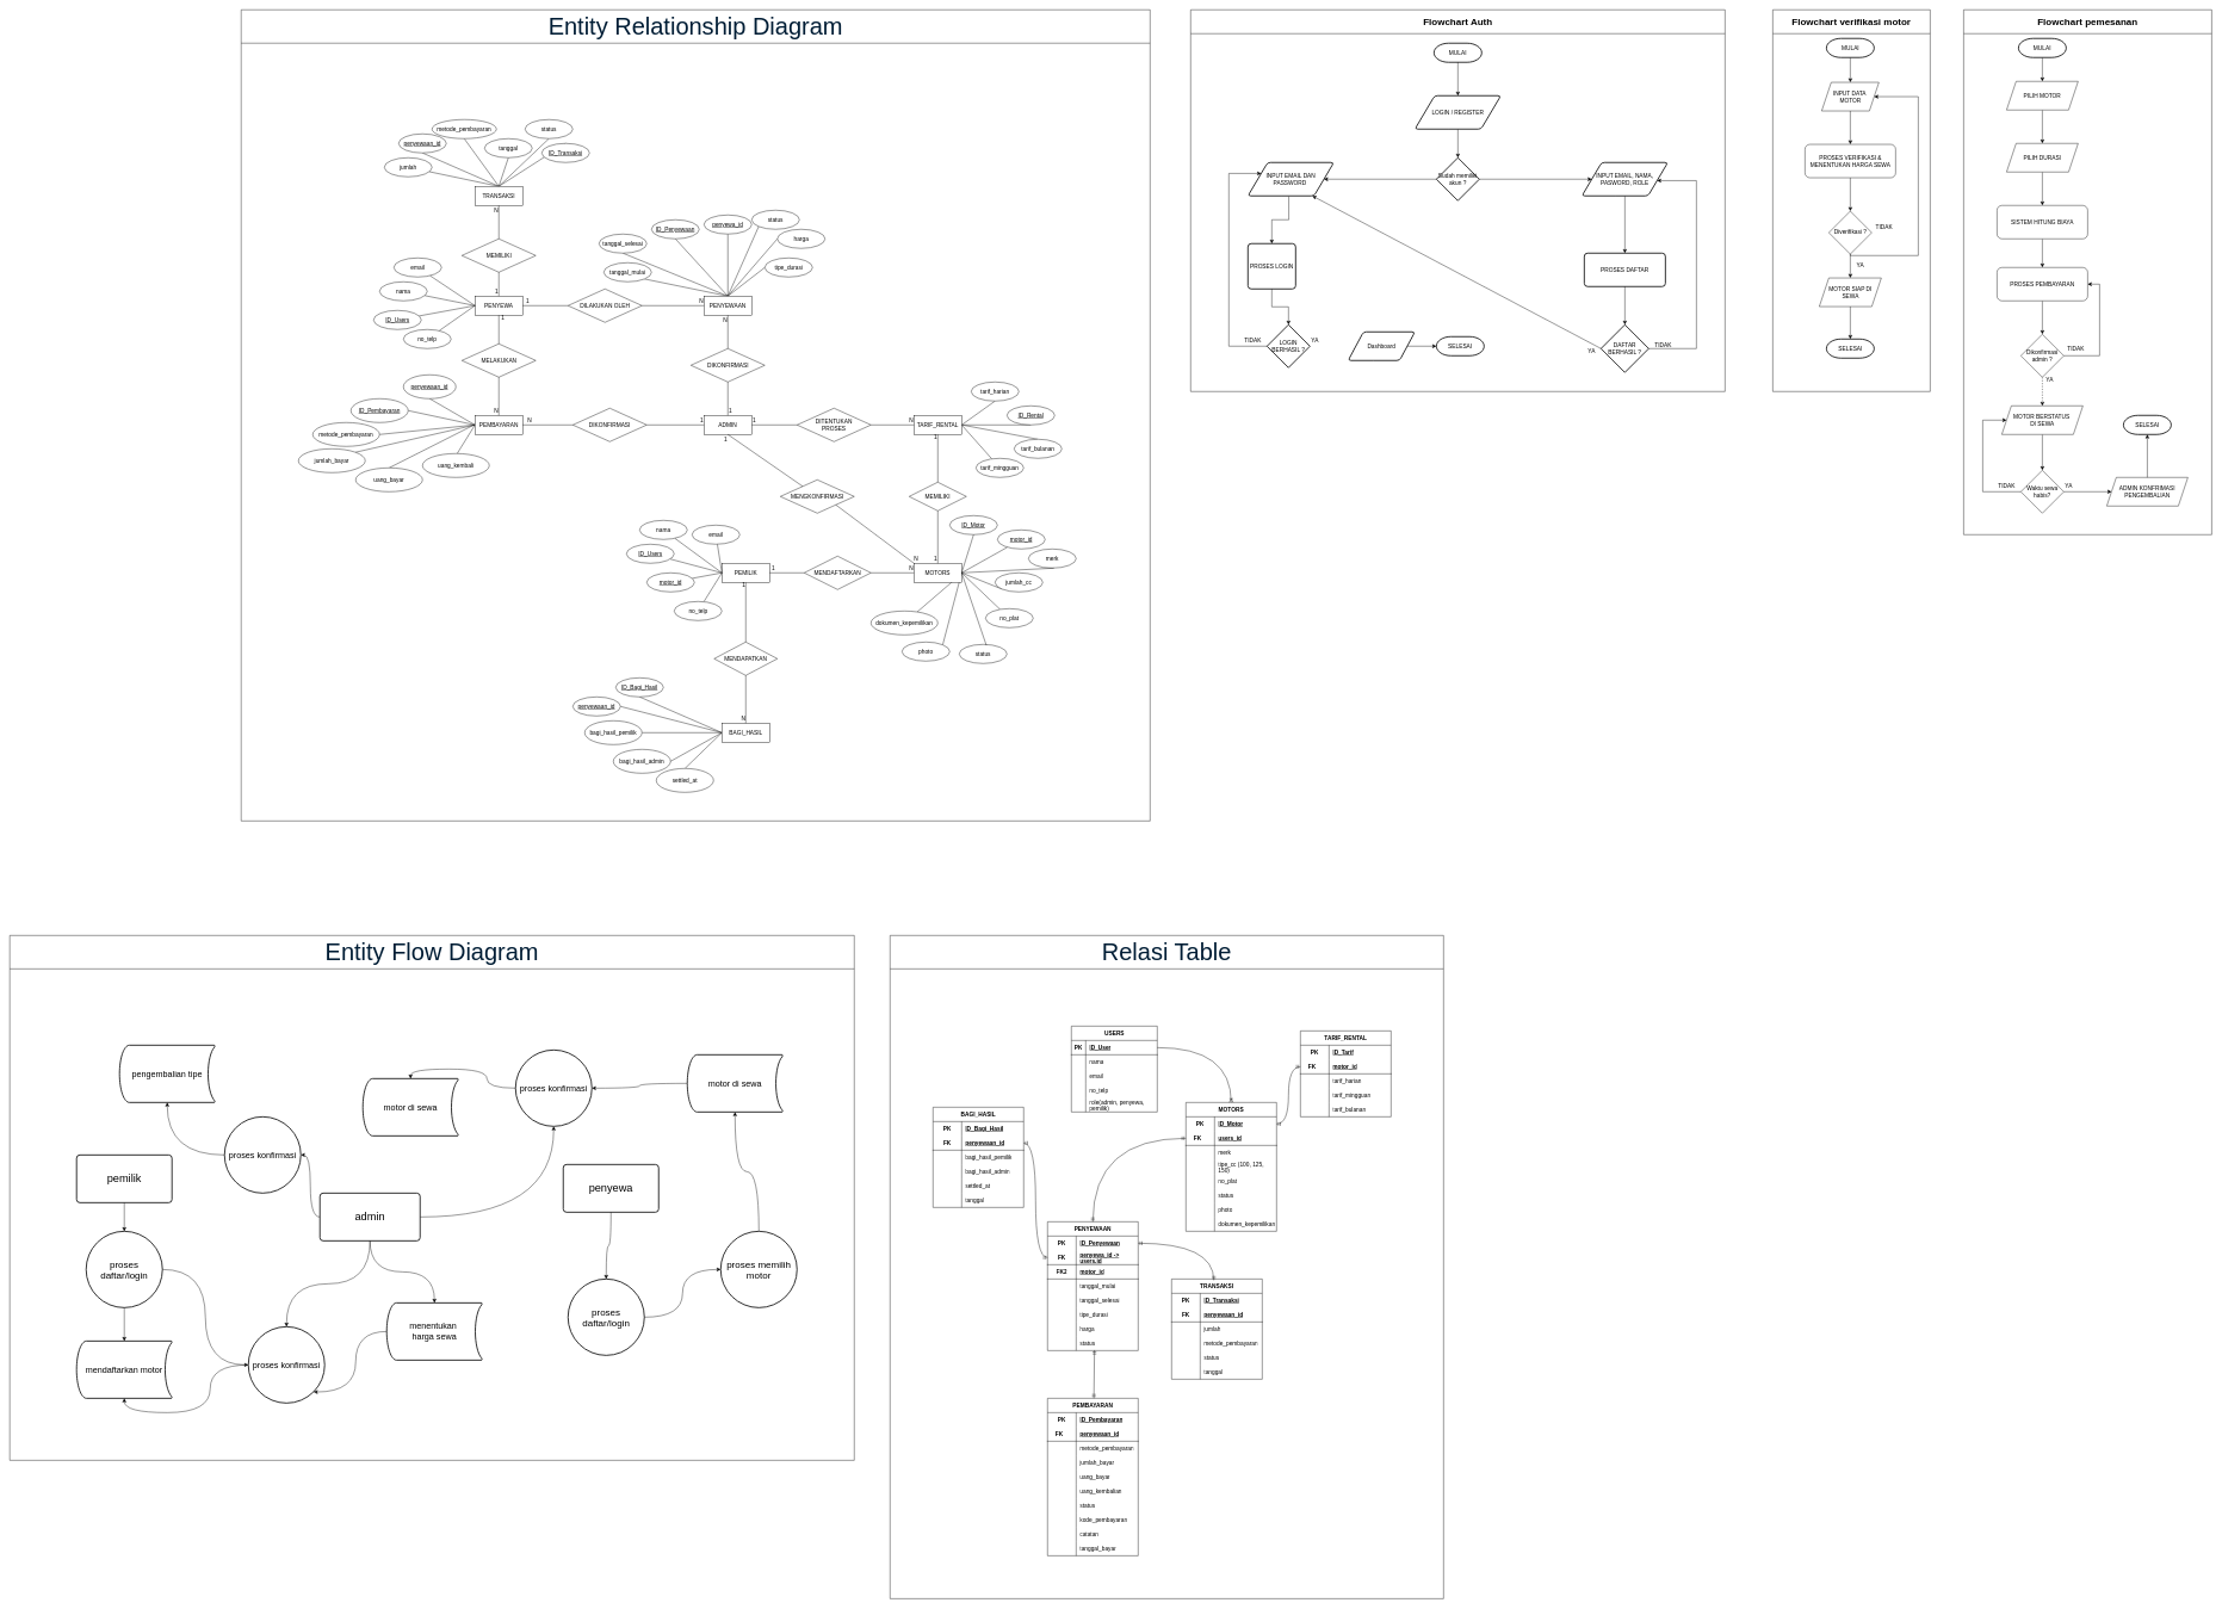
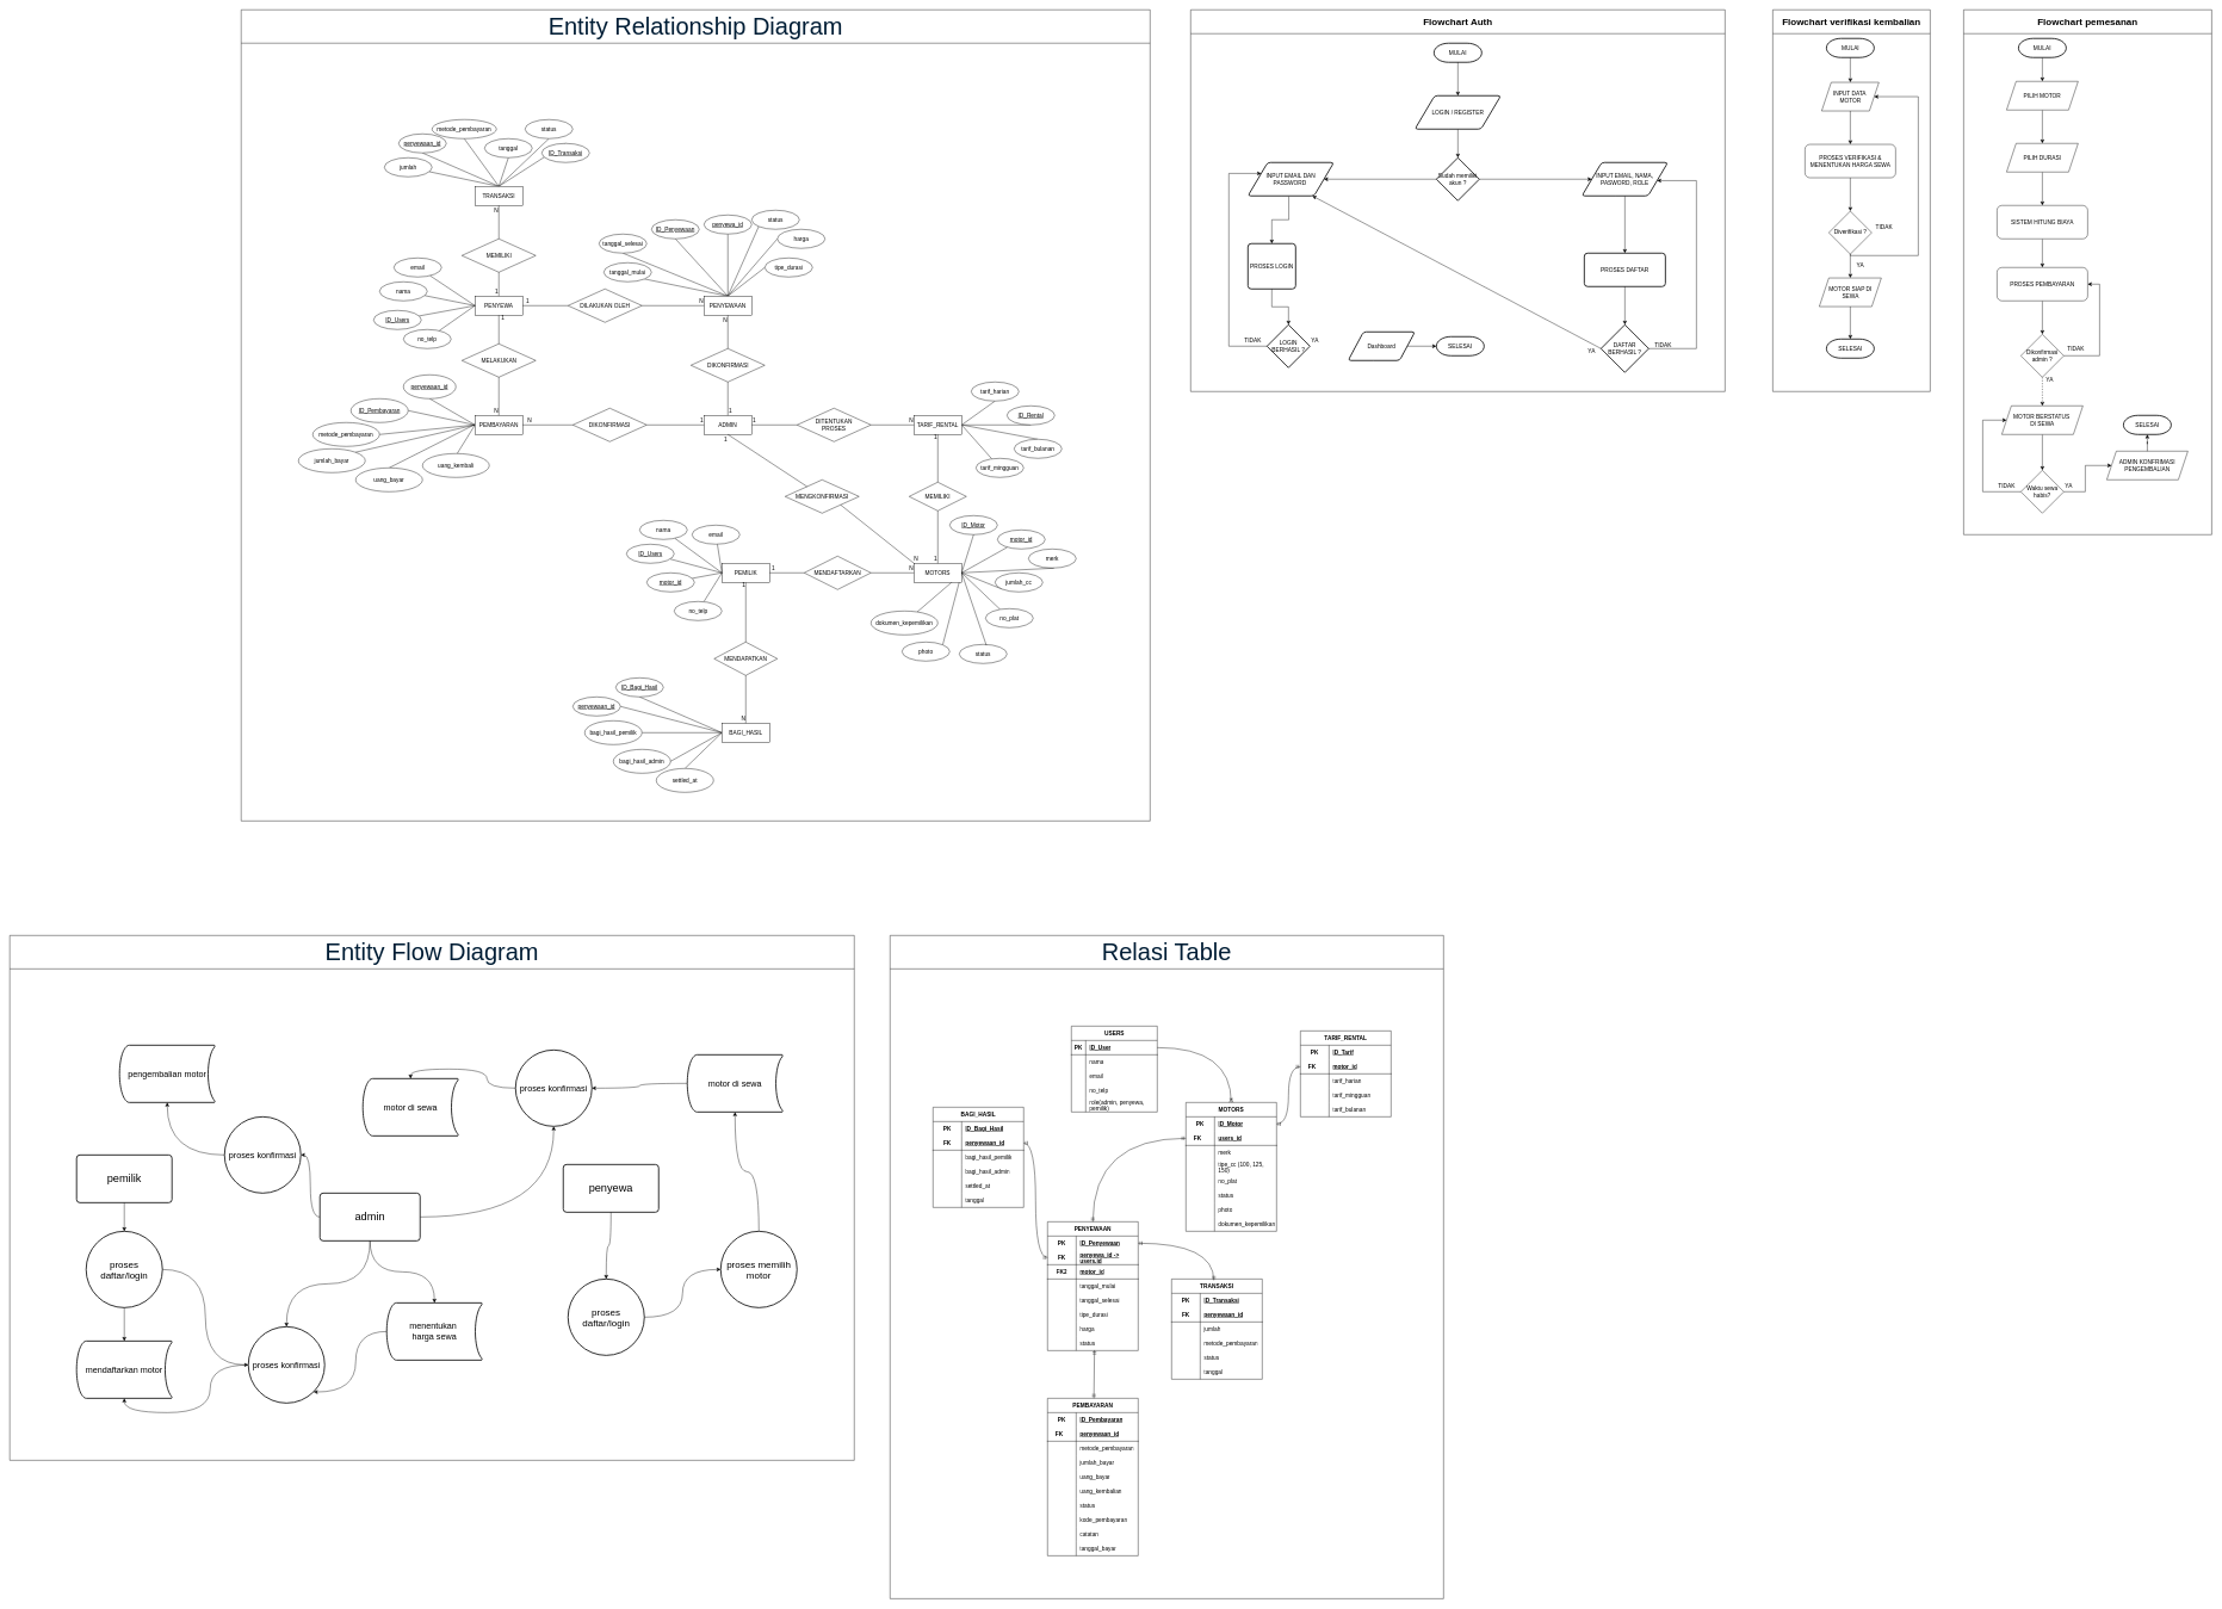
- <mxCell id="368" value="&lt;font style=&quot;font-size: 20px;&quot;&gt;Flowchart verifikasi motor&lt;/font&gt;" style="swimlane;whiteSpace=wrap;html=1;startSize=50;" vertex="1" parent="1"><mxGeometry x="3715" y="20" width="330" height="800" as="geometry" /></mxCell>
+ <mxCell id="368" value="&lt;font style=&quot;font-size: 20px;&quot;&gt;Flowchart verifikasi kembalian&lt;/font&gt;" style="swimlane;whiteSpace=wrap;html=1;startSize=50;" vertex="1" parent="1"><mxGeometry x="3715" y="20" width="330" height="800" as="geometry" /></mxCell>
- <mxCell id="405" value="ADMIN KONFRIMASI PENGEMBALIAN" style="shape=parallelogram;perimeter=parallelogramPerimeter;whiteSpace=wrap;html=1;fixedSize=1;" vertex="1" parent="1"><mxGeometry x="4415" y="1000" width="170" height="60" as="geometry" /></mxCell>
+ <mxCell id="405" value="ADMIN KONFRIMASI PENGEMBALIAN" style="shape=parallelogram;perimeter=parallelogramPerimeter;whiteSpace=wrap;html=1;fixedSize=1;" vertex="1" parent="1"><mxGeometry x="4415" y="945" width="170" height="60" as="geometry" /></mxCell>
- <mxCell id="307" value="MENGKONFIRMASI" style="shape=rhombus;perimeter=rhombusPerimeter;whiteSpace=wrap;html=1;align=center;" vertex="1" parent="1"><mxGeometry x="1635" y="1005" width="155" height="70" as="geometry" /></mxCell>
+ <mxCell id="307" value="MENGKONFIRMASI" style="shape=rhombus;perimeter=rhombusPerimeter;whiteSpace=wrap;html=1;align=center;" vertex="1" parent="1"><mxGeometry x="1645" y="1005" width="155" height="70" as="geometry" /></mxCell>
- <mxCell id="152" value="pengembalian tipe" style="strokeWidth=2;html=1;shape=mxgraph.flowchart.stored_data;whiteSpace=wrap;fontSize=18;" parent="1" vertex="1"><mxGeometry x="250" y="2190" width="200" height="120" as="geometry" /></mxCell>
+ <mxCell id="152" value="pengembalian motor" style="strokeWidth=2;html=1;shape=mxgraph.flowchart.stored_data;whiteSpace=wrap;fontSize=18;" parent="1" vertex="1"><mxGeometry x="250" y="2190" width="200" height="120" as="geometry" /></mxCell>
